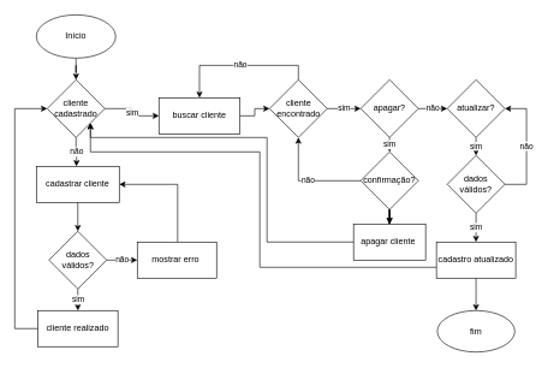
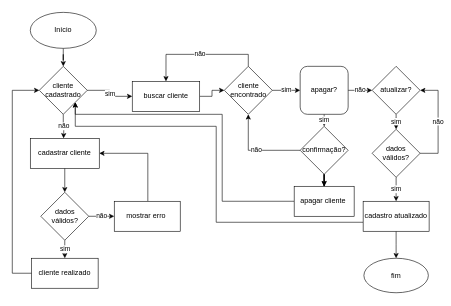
- <mxCell id="23" value="apagar?" style="rhombus;whiteSpace=wrap;html=1;" parent="1" vertex="1"><mxGeometry x="500" y="110" width="80" height="80" as="geometry" /></mxCell>
+ <mxCell id="23" value="apagar?" style="whiteSpace=wrap;html=1;rounded=1;" parent="1" vertex="1"><mxGeometry x="500" y="110" width="80" height="80" as="geometry" /></mxCell>
